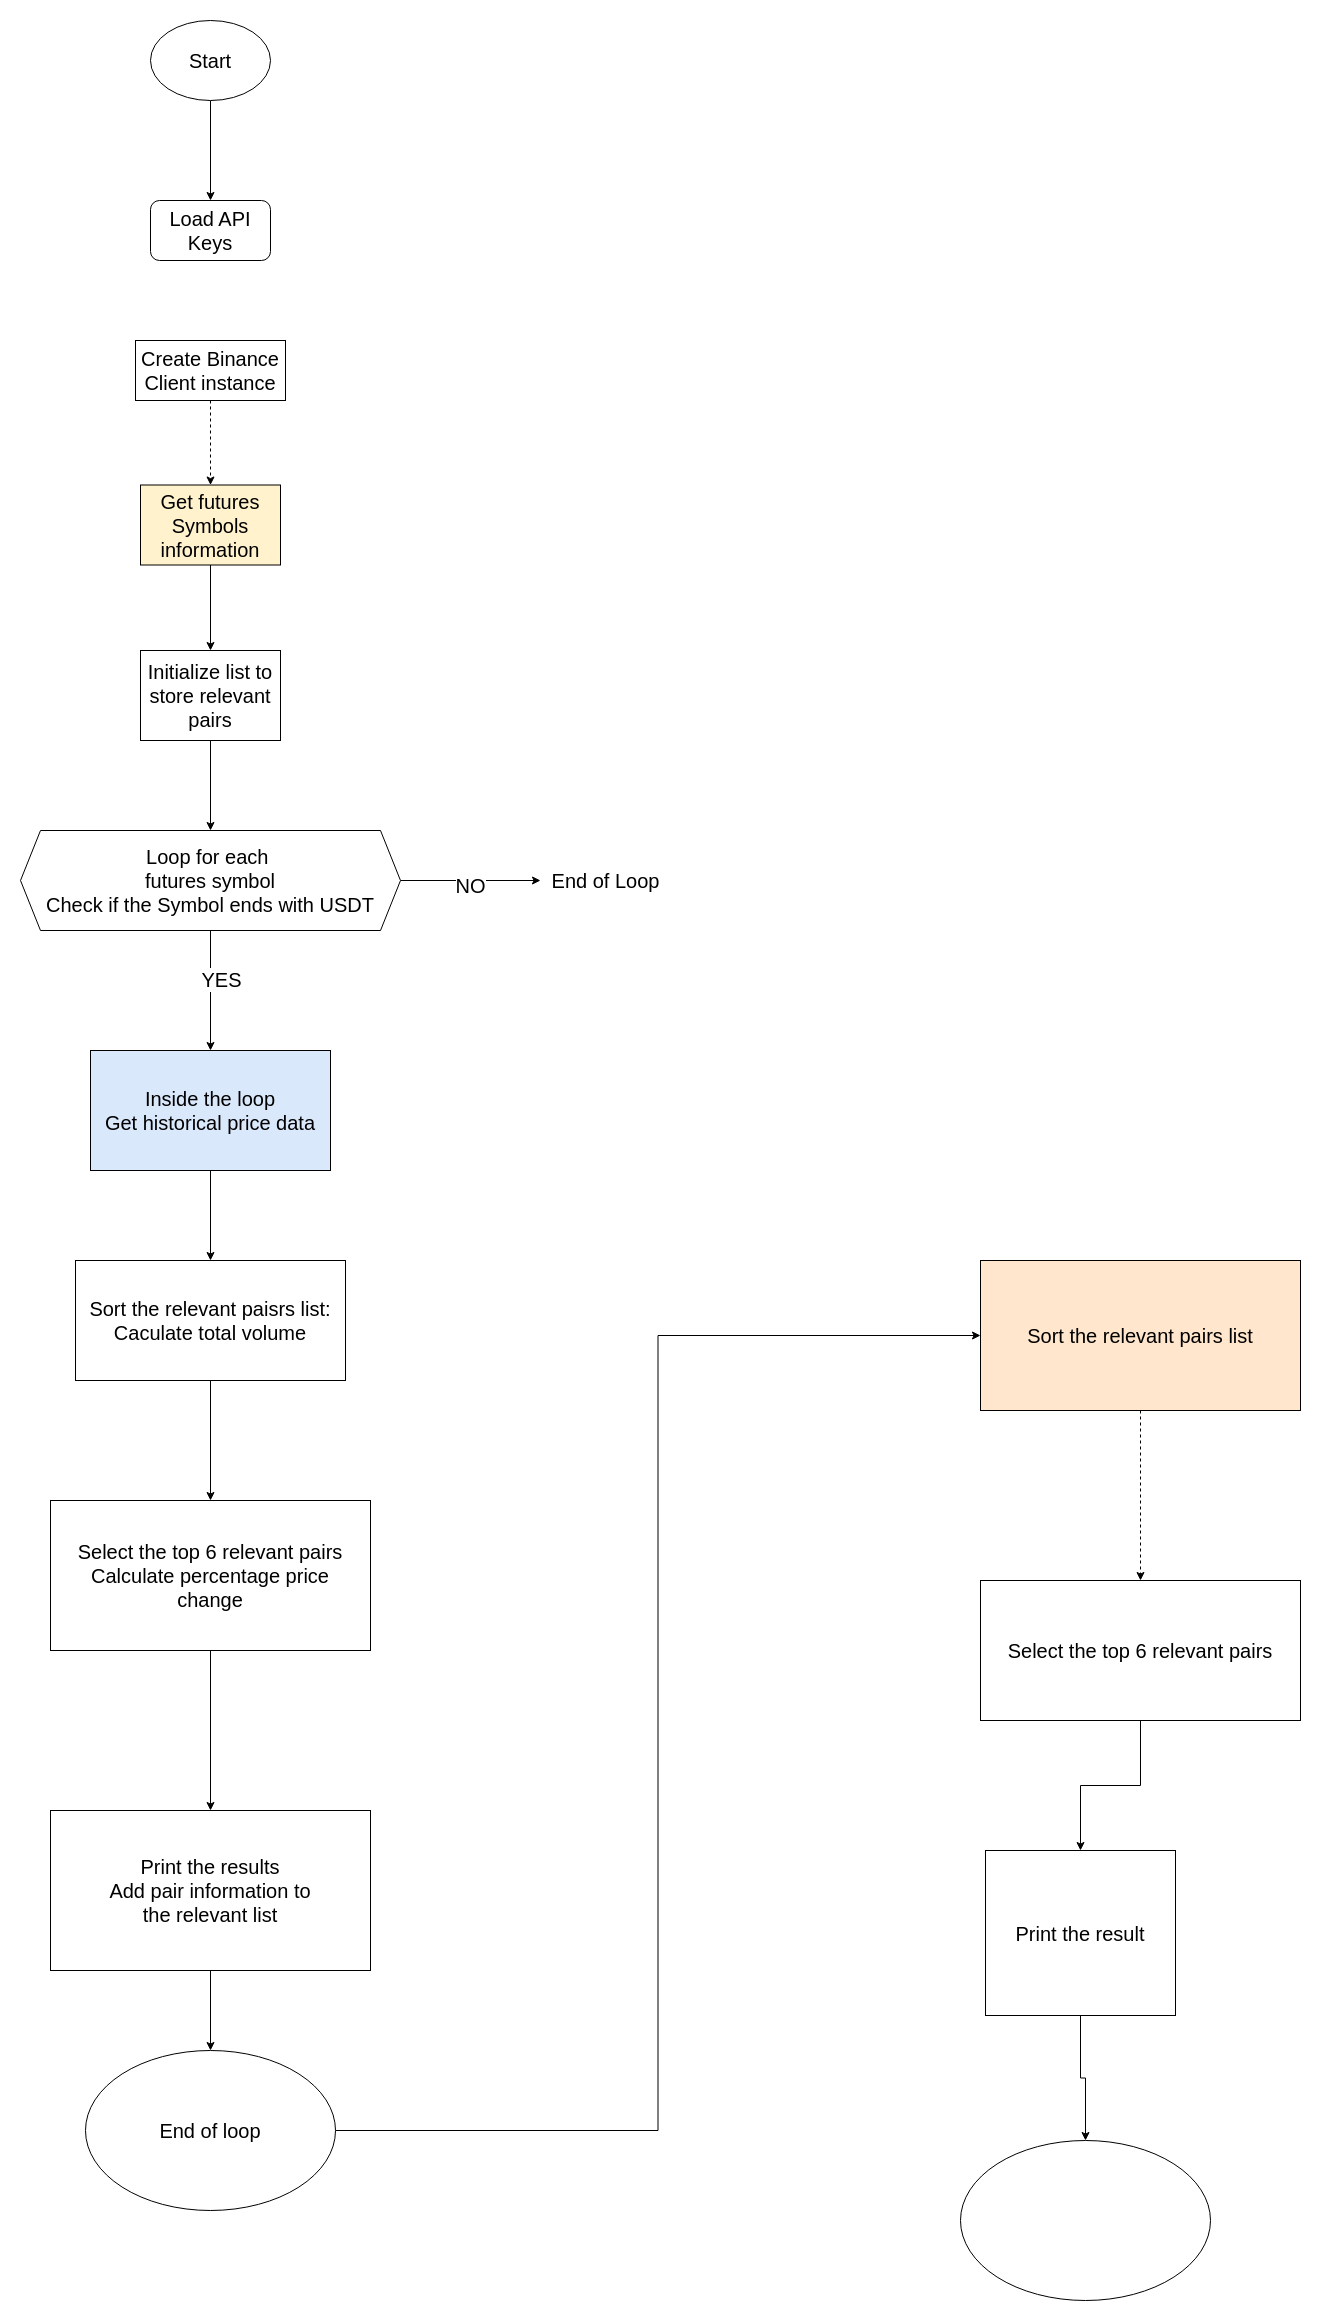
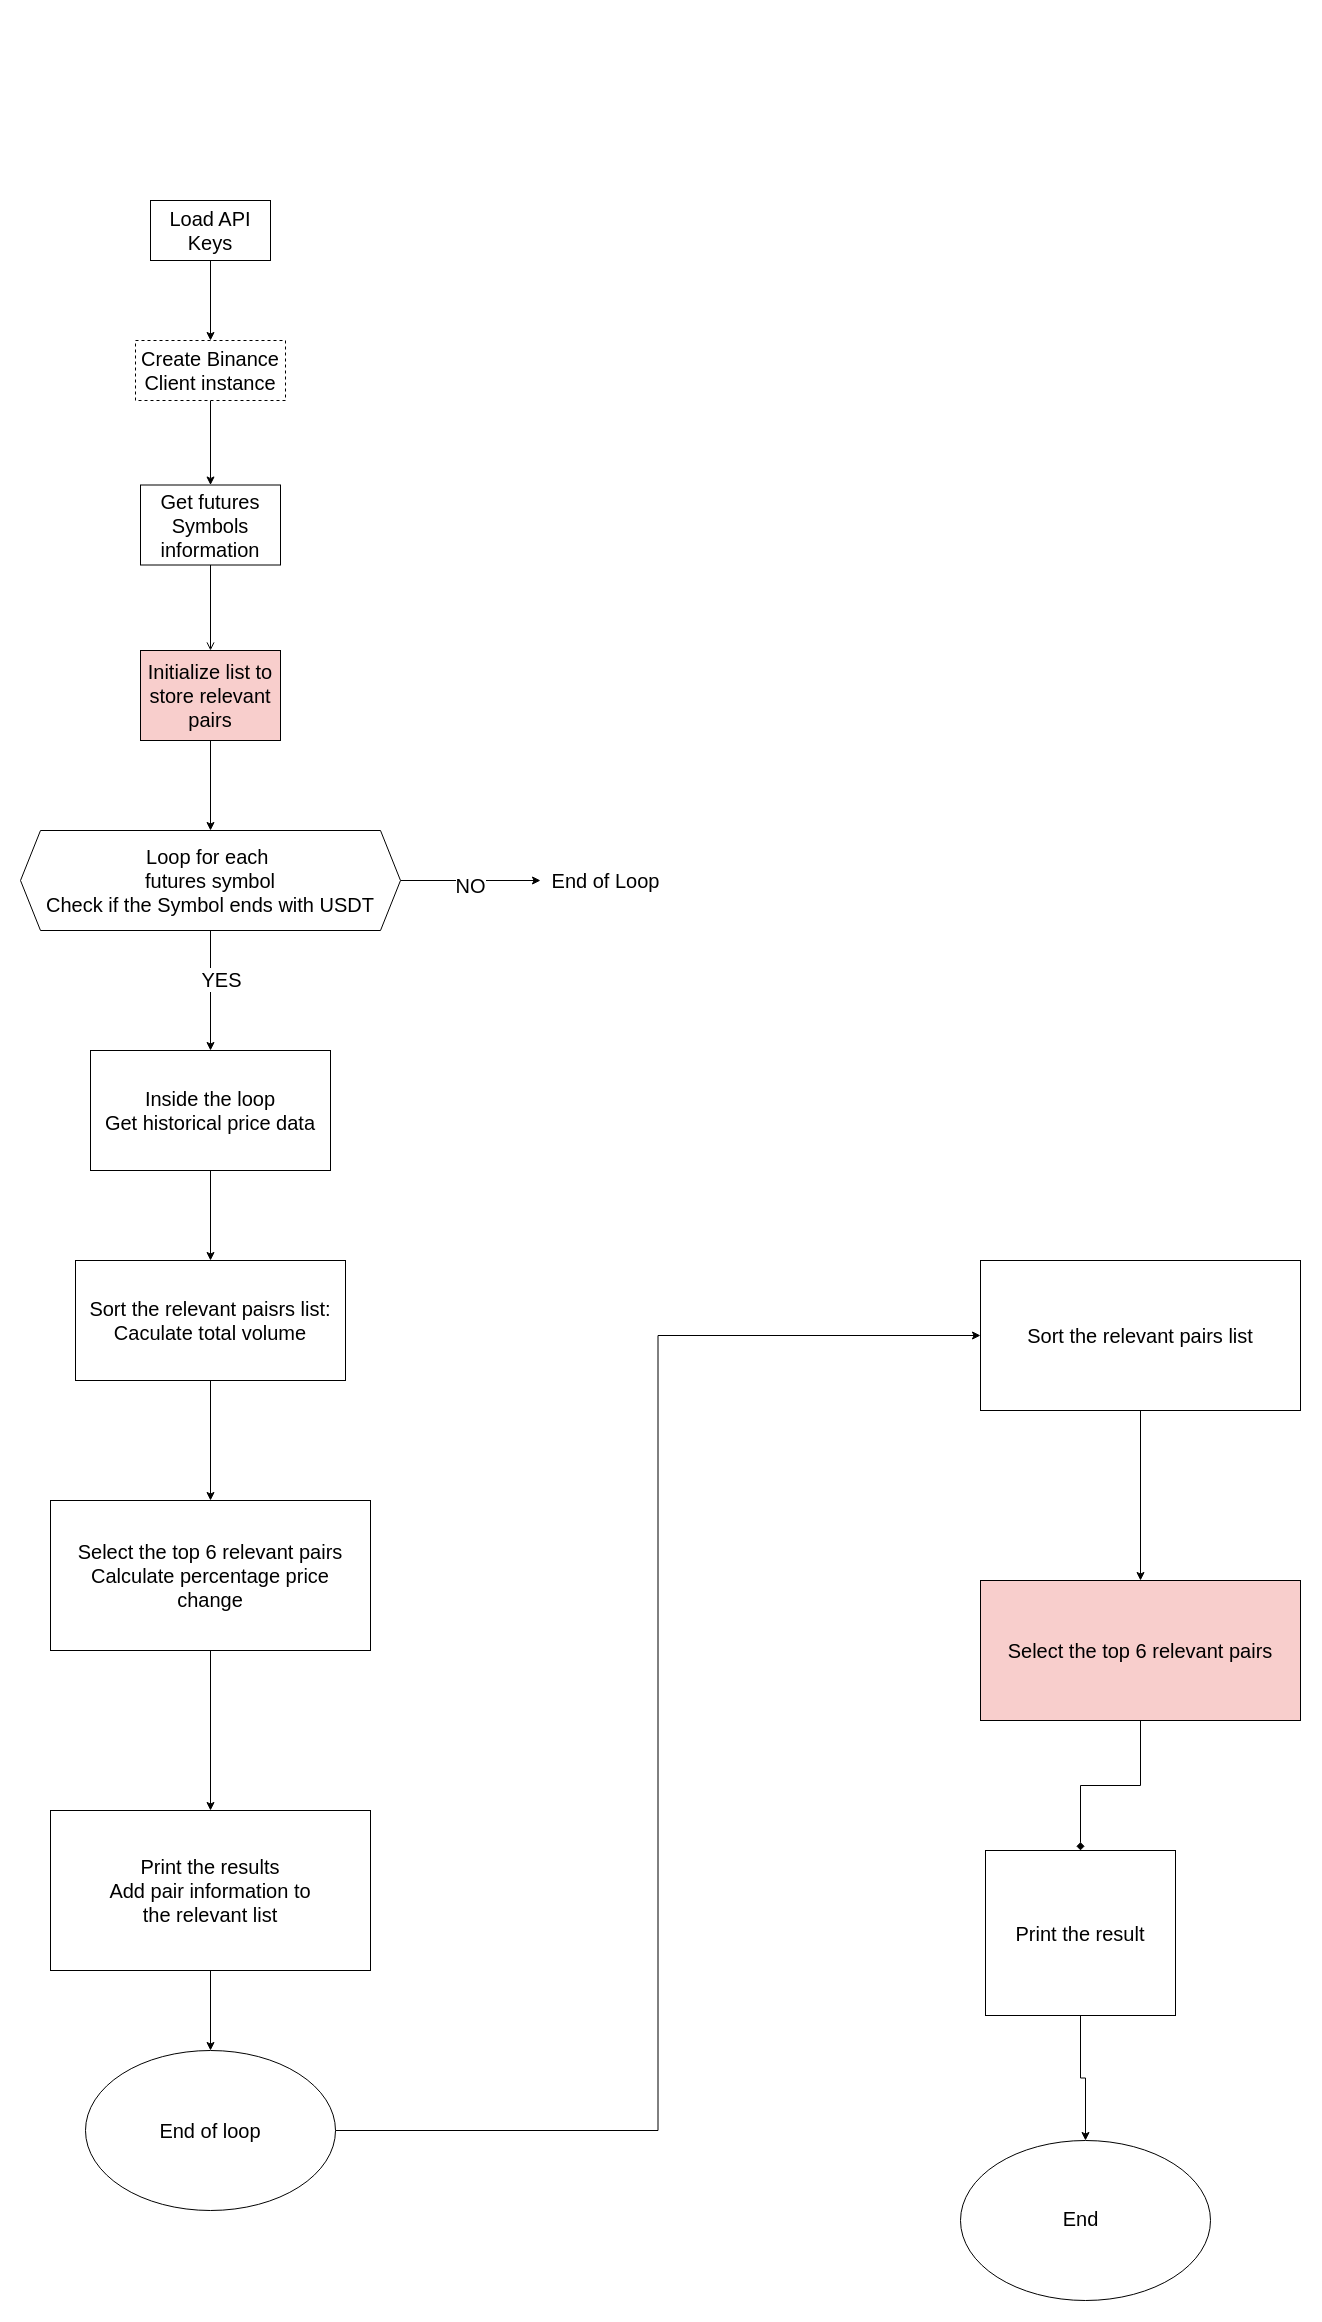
- <mxCell id="3" value="&lt;font style=&quot;font-size: 20px;&quot;&gt;Start&lt;/font&gt;" style="ellipse;whiteSpace=wrap;html=1;" vertex="1" parent="1"><mxGeometry x="150" y="20" width="120" height="80" as="geometry" /></mxCell>
- <mxCell id="2" style="edgeStyle=orthogonalEdgeStyle;rounded=0;orthogonalLoop=1;jettySize=auto;html=1;entryX=0.5;entryY=0;entryDx=0;entryDy=0;" edge="1" parent="1" source="3" target="5"><mxGeometry relative="1" as="geometry" /></mxCell>
- <mxCell id="5" value="&lt;font style=&quot;font-size: 20px;&quot;&gt;Load API Keys&lt;/font&gt;" style="whiteSpace=wrap;html=1;rounded=1;" vertex="1" parent="1"><mxGeometry x="150" y="200" width="120" height="60" as="geometry" /></mxCell>
+ <mxCell id="5" value="&lt;font style=&quot;font-size: 20px;&quot;&gt;Load API Keys&lt;/font&gt;" style="rounded=0;whiteSpace=wrap;html=1;" vertex="1" parent="1"><mxGeometry x="150" y="200" width="120" height="60" as="geometry" /></mxCell>
+ <mxCell id="4" style="edgeStyle=orthogonalEdgeStyle;rounded=0;orthogonalLoop=1;jettySize=auto;html=1;entryX=0.5;entryY=0;entryDx=0;entryDy=0;" edge="1" parent="1" source="5" target="7"><mxGeometry relative="1" as="geometry" /></mxCell>
- <mxCell id="7" value="&lt;div style=&quot;font-size: 20px;&quot;&gt;&lt;font style=&quot;font-size: 20px;&quot;&gt;Create Binance&lt;/font&gt;&lt;/div&gt;&lt;div style=&quot;font-size: 20px;&quot;&gt;&lt;font style=&quot;font-size: 20px;&quot;&gt;&lt;font style=&quot;font-size: 20px;&quot;&gt;Client instance&lt;/font&gt;&lt;font style=&quot;font-size: 20px;&quot;&gt;&lt;br&gt;&lt;/font&gt;&lt;/font&gt;&lt;/div&gt;" style="rounded=0;whiteSpace=wrap;html=1;" vertex="1" parent="1"><mxGeometry x="135" y="340" width="150" height="60" as="geometry" /></mxCell>
+ <mxCell id="7" value="&lt;div style=&quot;font-size: 20px;&quot;&gt;&lt;font style=&quot;font-size: 20px;&quot;&gt;Create Binance&lt;/font&gt;&lt;/div&gt;&lt;div style=&quot;font-size: 20px;&quot;&gt;&lt;font style=&quot;font-size: 20px;&quot;&gt;&lt;font style=&quot;font-size: 20px;&quot;&gt;Client instance&lt;/font&gt;&lt;font style=&quot;font-size: 20px;&quot;&gt;&lt;br&gt;&lt;/font&gt;&lt;/font&gt;&lt;/div&gt;" style="rounded=0;whiteSpace=wrap;html=1;dashed=1;" vertex="1" parent="1"><mxGeometry x="135" y="340" width="150" height="60" as="geometry" /></mxCell>
- <mxCell id="6" style="edgeStyle=orthogonalEdgeStyle;rounded=0;orthogonalLoop=1;jettySize=auto;html=1;entryX=0.5;entryY=0;entryDx=0;entryDy=0;dashed=1;" edge="1" parent="1" source="7" target="9"><mxGeometry relative="1" as="geometry" /></mxCell>
+ <mxCell id="6" style="edgeStyle=orthogonalEdgeStyle;rounded=0;orthogonalLoop=1;jettySize=auto;html=1;entryX=0.5;entryY=0;entryDx=0;entryDy=0;" edge="1" parent="1" source="7" target="9"><mxGeometry relative="1" as="geometry" /></mxCell>
- <mxCell id="9" value="&lt;div style=&quot;font-size: 20px;&quot;&gt;&lt;font style=&quot;font-size: 20px;&quot;&gt;Get futures &lt;br&gt;&lt;/font&gt;&lt;/div&gt;&lt;div style=&quot;font-size: 20px;&quot;&gt;&lt;font style=&quot;font-size: 20px;&quot;&gt;Symbols information&lt;br&gt;&lt;/font&gt;&lt;/div&gt;" style="rounded=0;whiteSpace=wrap;html=1;fillColor=#fff2cc;" vertex="1" parent="1"><mxGeometry x="140" y="484.5" width="140" height="80" as="geometry" /></mxCell>
+ <mxCell id="9" value="&lt;div style=&quot;font-size: 20px;&quot;&gt;&lt;font style=&quot;font-size: 20px;&quot;&gt;Get futures &lt;br&gt;&lt;/font&gt;&lt;/div&gt;&lt;div style=&quot;font-size: 20px;&quot;&gt;&lt;font style=&quot;font-size: 20px;&quot;&gt;Symbols information&lt;br&gt;&lt;/font&gt;&lt;/div&gt;" style="rounded=0;whiteSpace=wrap;html=1;" vertex="1" parent="1"><mxGeometry x="140" y="484.5" width="140" height="80" as="geometry" /></mxCell>
- <mxCell id="8" style="edgeStyle=orthogonalEdgeStyle;rounded=0;orthogonalLoop=1;jettySize=auto;html=1;entryX=0.5;entryY=0;entryDx=0;entryDy=0;" edge="1" parent="1" source="9" target="11"><mxGeometry relative="1" as="geometry" /></mxCell>
+ <mxCell id="8" style="edgeStyle=orthogonalEdgeStyle;rounded=0;orthogonalLoop=1;jettySize=auto;html=1;entryX=0.5;entryY=0;entryDx=0;entryDy=0;endArrow=open;" edge="1" parent="1" source="9" target="11"><mxGeometry relative="1" as="geometry" /></mxCell>
- <mxCell id="11" value="&lt;div style=&quot;font-size: 20px;&quot;&gt;&lt;font style=&quot;font-size: 20px;&quot;&gt;Initialize list to&lt;/font&gt;&lt;/div&gt;&lt;div style=&quot;font-size: 20px;&quot;&gt;&lt;font style=&quot;font-size: 20px;&quot;&gt;store relevant &lt;br&gt;&lt;/font&gt;&lt;/div&gt;&lt;div style=&quot;font-size: 20px;&quot;&gt;&lt;font style=&quot;font-size: 20px;&quot;&gt;&lt;font style=&quot;font-size: 20px;&quot;&gt;pairs&lt;/font&gt;&lt;br&gt;&lt;/font&gt;&lt;/div&gt;" style="rounded=0;whiteSpace=wrap;html=1;" vertex="1" parent="1"><mxGeometry x="140" y="650" width="140" height="90" as="geometry" /></mxCell>
+ <mxCell id="11" value="&lt;div style=&quot;font-size: 20px;&quot;&gt;&lt;font style=&quot;font-size: 20px;&quot;&gt;Initialize list to&lt;/font&gt;&lt;/div&gt;&lt;div style=&quot;font-size: 20px;&quot;&gt;&lt;font style=&quot;font-size: 20px;&quot;&gt;store relevant &lt;br&gt;&lt;/font&gt;&lt;/div&gt;&lt;div style=&quot;font-size: 20px;&quot;&gt;&lt;font style=&quot;font-size: 20px;&quot;&gt;&lt;font style=&quot;font-size: 20px;&quot;&gt;pairs&lt;/font&gt;&lt;br&gt;&lt;/font&gt;&lt;/div&gt;" style="rounded=0;whiteSpace=wrap;html=1;fillColor=#f8cecc;" vertex="1" parent="1"><mxGeometry x="140" y="650" width="140" height="90" as="geometry" /></mxCell>
- <mxCell id="20" value="&lt;div style=&quot;font-size: 20px;&quot;&gt;&lt;font style=&quot;font-size: 20px;&quot;&gt;Inside the loop&lt;/font&gt;&lt;/div&gt;&lt;div style=&quot;font-size: 20px;&quot;&gt;&lt;font style=&quot;font-size: 20px;&quot;&gt;&lt;font style=&quot;font-size: 20px;&quot;&gt;Get historical price data&lt;/font&gt;&lt;font style=&quot;font-size: 20px;&quot;&gt;&lt;br&gt;&lt;/font&gt;&lt;/font&gt;&lt;/div&gt;" style="rounded=0;whiteSpace=wrap;html=1;fillColor=#dae8fc;" vertex="1" parent="1"><mxGeometry x="90" y="1050" width="240" height="120" as="geometry" /></mxCell>
+ <mxCell id="20" value="&lt;div style=&quot;font-size: 20px;&quot;&gt;&lt;font style=&quot;font-size: 20px;&quot;&gt;Inside the loop&lt;/font&gt;&lt;/div&gt;&lt;div style=&quot;font-size: 20px;&quot;&gt;&lt;font style=&quot;font-size: 20px;&quot;&gt;&lt;font style=&quot;font-size: 20px;&quot;&gt;Get historical price data&lt;/font&gt;&lt;font style=&quot;font-size: 20px;&quot;&gt;&lt;br&gt;&lt;/font&gt;&lt;/font&gt;&lt;/div&gt;" style="rounded=0;whiteSpace=wrap;html=1;" vertex="1" parent="1"><mxGeometry x="90" y="1050" width="240" height="120" as="geometry" /></mxCell>
- <mxCell id="30" value="&lt;font style=&quot;font-size: 20px;&quot;&gt;Sort the relevant pairs list&lt;/font&gt;" style="rounded=0;whiteSpace=wrap;html=1;fillColor=#ffe6cc;" vertex="1" parent="1"><mxGeometry x="980" y="1260" width="320" height="150" as="geometry" /></mxCell>
+ <mxCell id="30" value="&lt;font style=&quot;font-size: 20px;&quot;&gt;Sort the relevant pairs list&lt;/font&gt;" style="rounded=0;whiteSpace=wrap;html=1;" vertex="1" parent="1"><mxGeometry x="980" y="1260" width="320" height="150" as="geometry" /></mxCell>
- <mxCell id="29" style="edgeStyle=orthogonalEdgeStyle;rounded=0;orthogonalLoop=1;jettySize=auto;html=1;entryX=0.5;entryY=0;entryDx=0;entryDy=0;dashed=1;" edge="1" parent="1" source="30" target="32"><mxGeometry relative="1" as="geometry" /></mxCell>
+ <mxCell id="29" style="edgeStyle=orthogonalEdgeStyle;rounded=0;orthogonalLoop=1;jettySize=auto;html=1;entryX=0.5;entryY=0;entryDx=0;entryDy=0;" edge="1" parent="1" source="30" target="32"><mxGeometry relative="1" as="geometry" /></mxCell>
- <mxCell id="32" value="&lt;font style=&quot;font-size: 20px;&quot;&gt;Select the top 6 relevant pairs&lt;/font&gt;" style="rounded=0;whiteSpace=wrap;html=1;" vertex="1" parent="1"><mxGeometry x="980" y="1580" width="320" height="140" as="geometry" /></mxCell>
+ <mxCell id="32" value="&lt;font style=&quot;font-size: 20px;&quot;&gt;Select the top 6 relevant pairs&lt;/font&gt;" style="rounded=0;whiteSpace=wrap;html=1;fillColor=#f8cecc;" vertex="1" parent="1"><mxGeometry x="980" y="1580" width="320" height="140" as="geometry" /></mxCell>
- <mxCell id="31" style="edgeStyle=orthogonalEdgeStyle;rounded=0;orthogonalLoop=1;jettySize=auto;html=1;entryX=0.5;entryY=0;entryDx=0;entryDy=0;" edge="1" parent="1" source="32" target="34"><mxGeometry relative="1" as="geometry" /></mxCell>
+ <mxCell id="31" style="edgeStyle=orthogonalEdgeStyle;rounded=0;orthogonalLoop=1;jettySize=auto;html=1;entryX=0.5;entryY=0;entryDx=0;entryDy=0;endArrow=diamond;" edge="1" parent="1" source="32" target="34"><mxGeometry relative="1" as="geometry" /></mxCell>
+ <mxCell id="36" value="&lt;div style=&quot;font-size: 20px;&quot;&gt;&lt;font style=&quot;font-size: 20px;&quot;&gt;End&lt;/font&gt;&lt;/div&gt;&lt;div style=&quot;font-size: 20px;&quot;&gt;&lt;font style=&quot;font-size: 20px;&quot;&gt;&lt;br&gt;&lt;/font&gt;&lt;/div&gt;" style="text;html=1;align=center;verticalAlign=middle;resizable=0;points=[];autosize=1;strokeColor=none;fillColor=none;strokeWidth=1;" vertex="1" parent="1"><mxGeometry x="1050" y="2200" width="60" height="60" as="geometry" /></mxCell>
